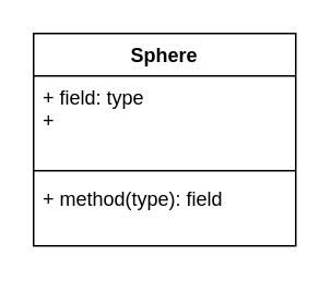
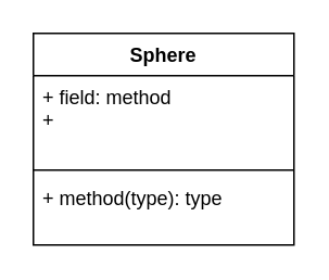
- <mxCell id="3" value="+ field: type&#10;+ " style="text;strokeColor=none;fillColor=none;align=left;verticalAlign=top;spacingLeft=4;spacingRight=4;overflow=hidden;rotatable=0;points=[[0,0.5],[1,0.5]];portConstraint=eastwest;" vertex="1" parent="2"><mxGeometry y="26" width="160" height="54" as="geometry" /></mxCell>
+ <mxCell id="3" value="+ field: method&#10;+ " style="text;strokeColor=none;fillColor=none;align=left;verticalAlign=top;spacingLeft=4;spacingRight=4;overflow=hidden;rotatable=0;points=[[0,0.5],[1,0.5]];portConstraint=eastwest;" vertex="1" parent="2"><mxGeometry y="26" width="160" height="54" as="geometry" /></mxCell>
- <mxCell id="5" value="+ method(type): field" style="text;strokeColor=none;fillColor=none;align=left;verticalAlign=top;spacingLeft=4;spacingRight=4;overflow=hidden;rotatable=0;points=[[0,0.5],[1,0.5]];portConstraint=eastwest;" vertex="1" parent="2"><mxGeometry y="88" width="160" height="42" as="geometry" /></mxCell>
+ <mxCell id="5" value="+ method(type): type" style="text;strokeColor=none;fillColor=none;align=left;verticalAlign=top;spacingLeft=4;spacingRight=4;overflow=hidden;rotatable=0;points=[[0,0.5],[1,0.5]];portConstraint=eastwest;" vertex="1" parent="2"><mxGeometry y="88" width="160" height="42" as="geometry" /></mxCell>
